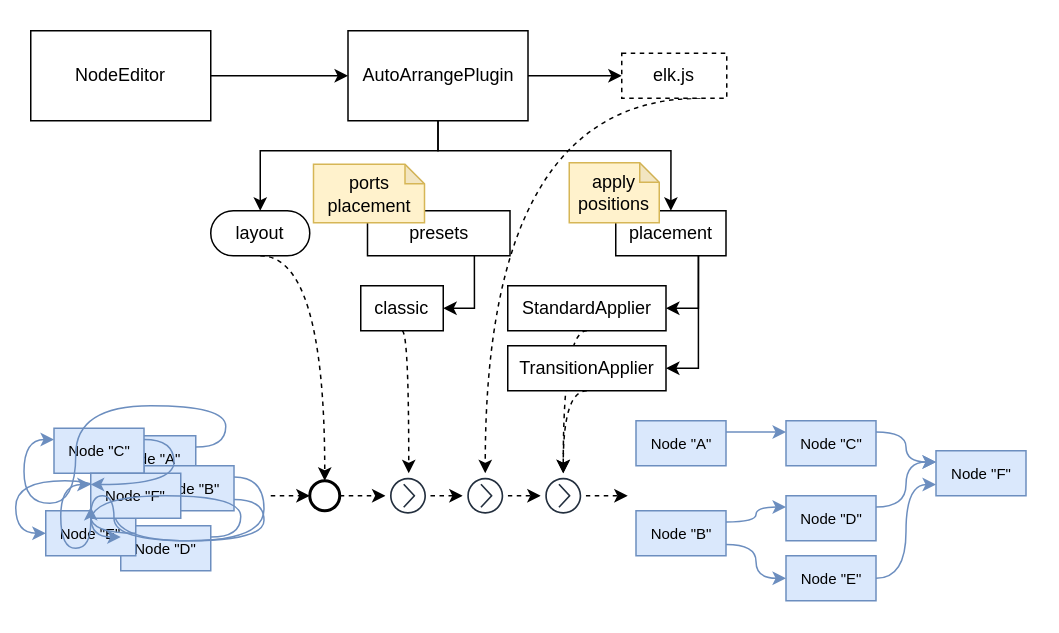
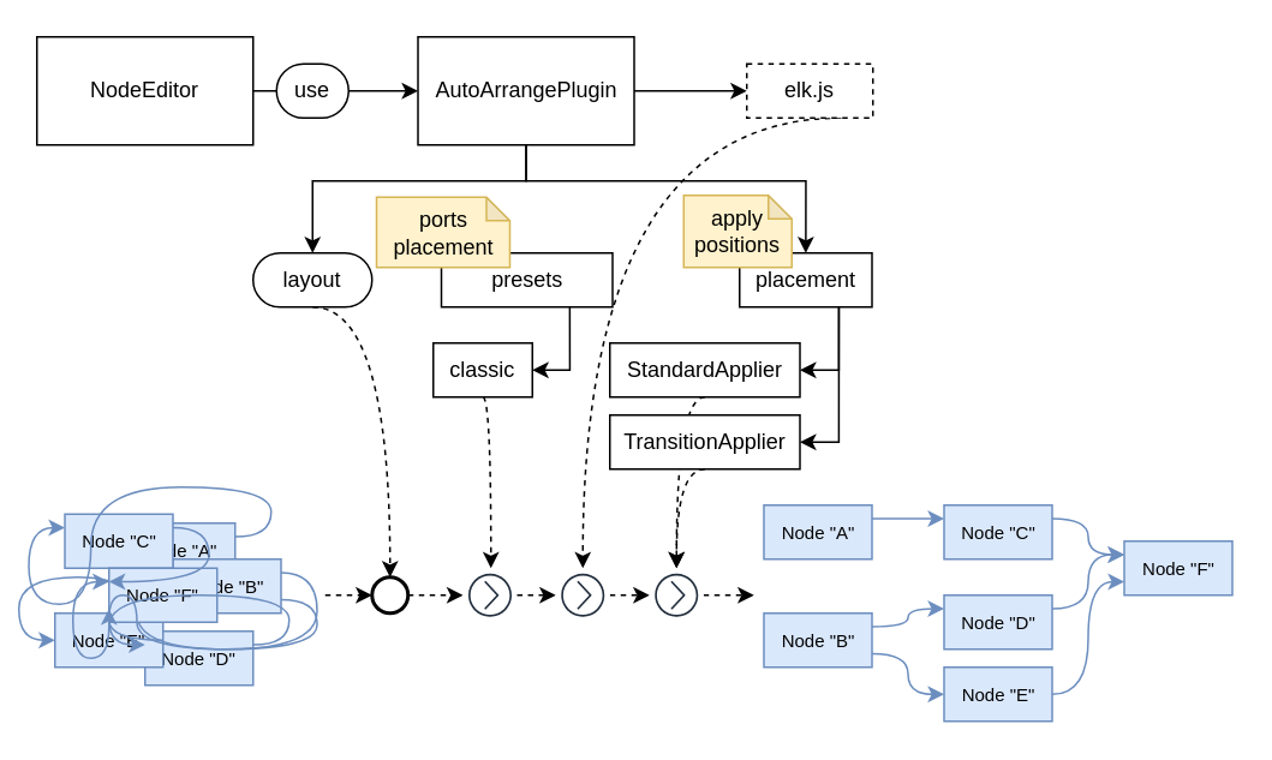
+ <mxCell id="9" value="use" style="rounded=1;whiteSpace=wrap;html=1;arcSize=50;" vertex="1" parent="1"><mxGeometry x="153" y="35" width="40" height="30" as="geometry" /></mxCell>
